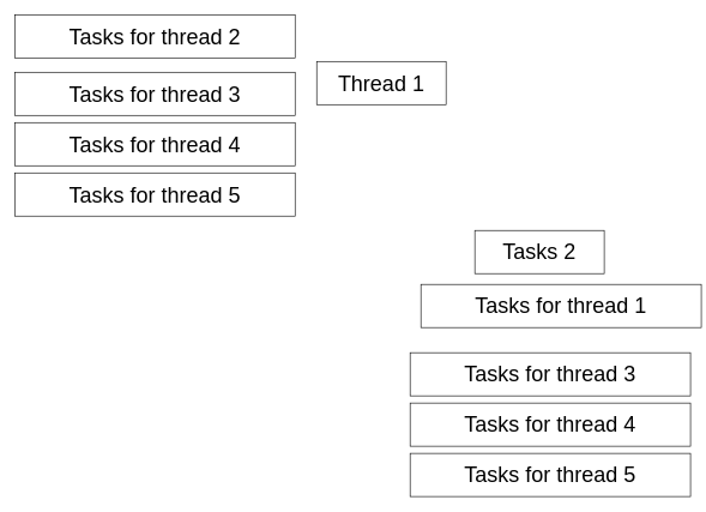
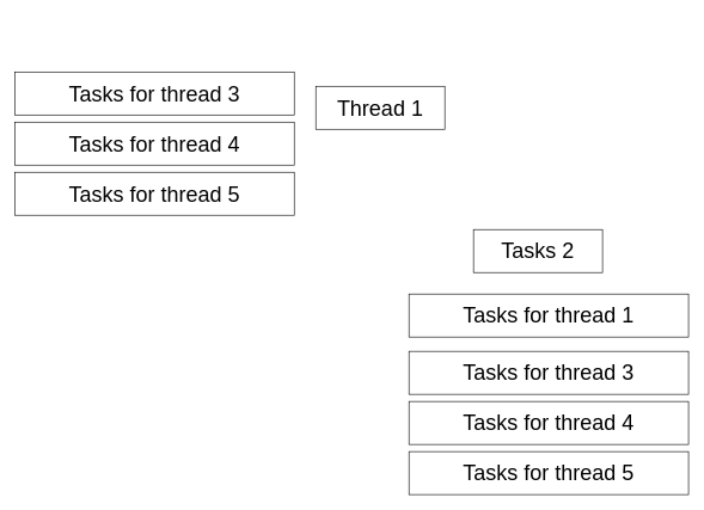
- <mxCell id="3" value="Tasks for thread 2" style="rounded=0;whiteSpace=wrap;html=1;fontSize=30;" vertex="1" parent="1"><mxGeometry x="20" y="20" width="390" height="60" as="geometry" /></mxCell>
- <mxCell id="2" value="Thread 1" style="rounded=0;whiteSpace=wrap;html=1;fontSize=30;" vertex="1" parent="1"><mxGeometry x="440" y="85" width="180" height="60" as="geometry" /></mxCell>
+ <mxCell id="2" value="Thread 1" style="rounded=0;whiteSpace=wrap;html=1;fontSize=30;" vertex="1" parent="1"><mxGeometry x="440" y="120" width="180" height="60" as="geometry" /></mxCell>
- <mxCell id="8" value="Tasks for thread 1" style="rounded=0;whiteSpace=wrap;html=1;fontSize=30;" vertex="1" parent="1"><mxGeometry x="585" y="395" width="390" height="60" as="geometry" /></mxCell>
+ <mxCell id="8" value="Tasks for thread 1" style="rounded=0;whiteSpace=wrap;html=1;fontSize=30;" vertex="1" parent="1"><mxGeometry x="570" y="410" width="390" height="60" as="geometry" /></mxCell>
